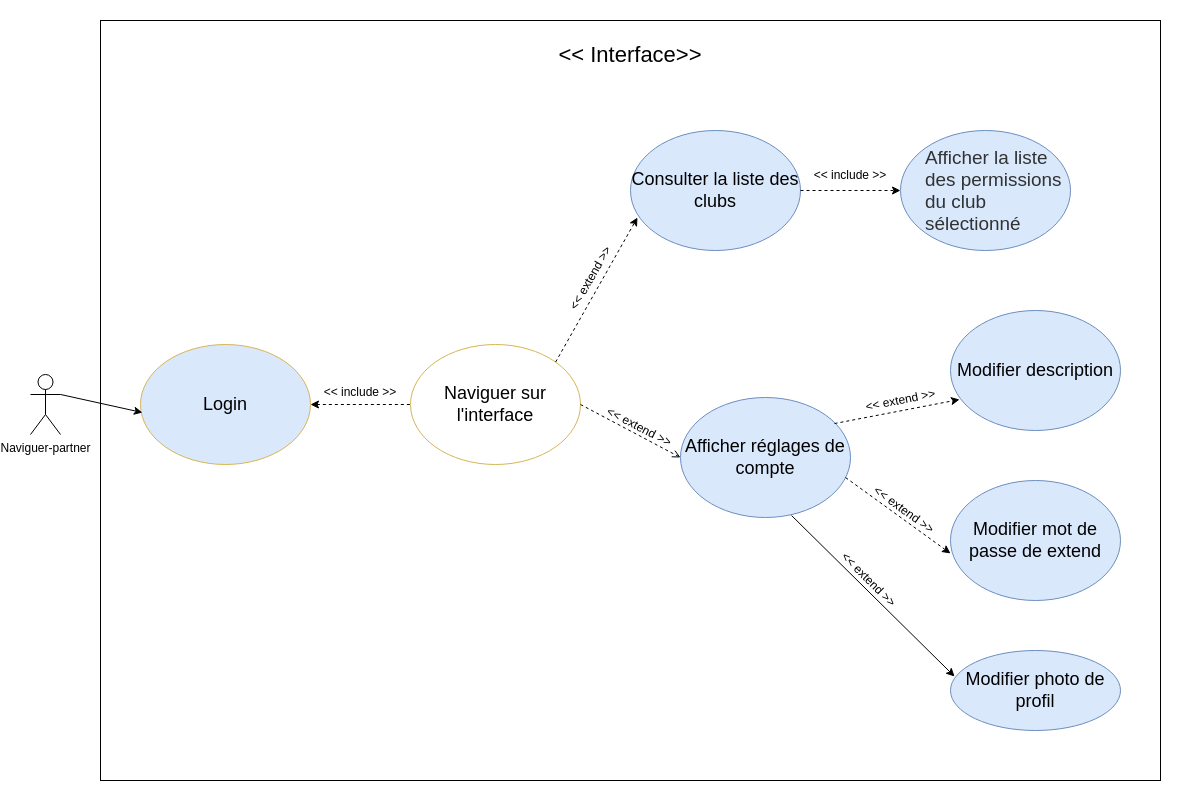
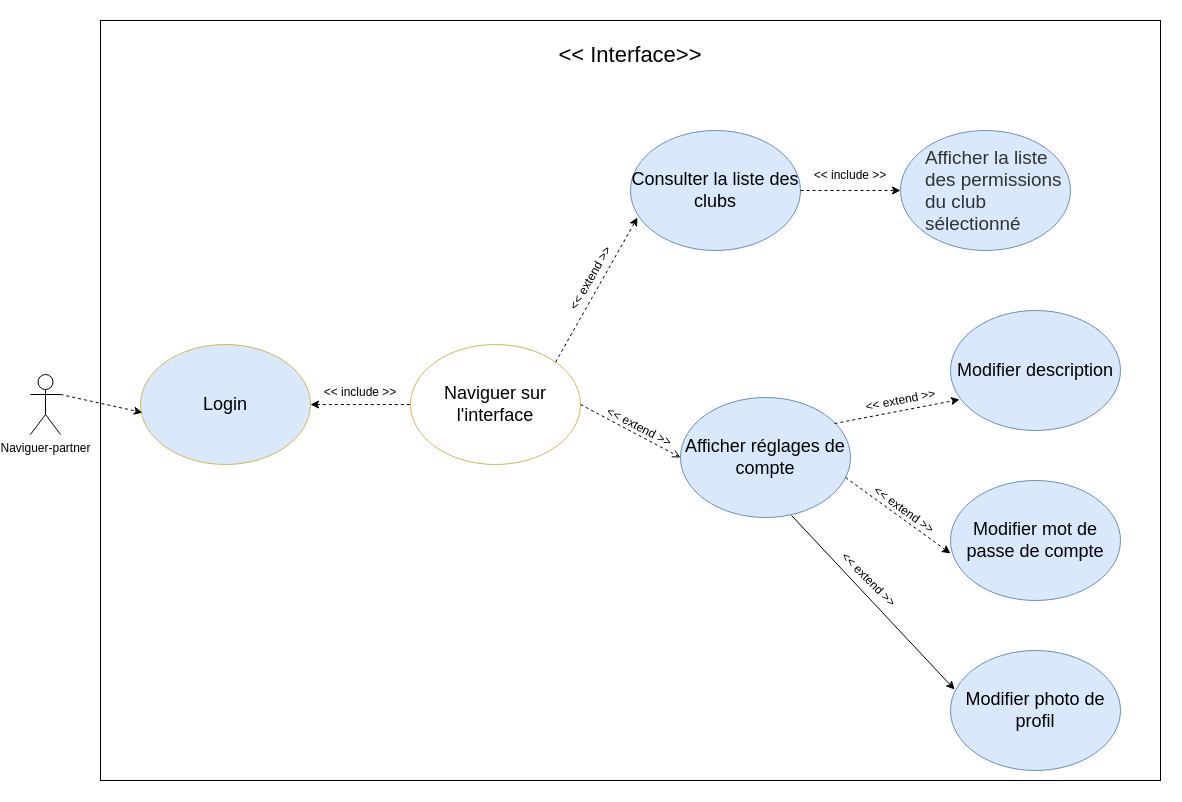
- <mxCell id="19" value="" style="endArrow=classic;html=1;rounded=0;fontSize=12;exitX=1;exitY=0.333;exitDx=0;exitDy=0;exitPerimeter=0;entryX=0.011;entryY=0.567;entryDx=0;entryDy=0;entryPerimeter=0;" parent="1" source="3" target="18" edge="1"><mxGeometry width="50" height="50" relative="1" as="geometry"><mxPoint x="90" y="420" as="sourcePoint" /><mxPoint x="140" y="370" as="targetPoint" /></mxGeometry></mxCell>
+ <mxCell id="19" value="" style="endArrow=classic;html=1;rounded=0;fontSize=12;exitX=1;exitY=0.333;exitDx=0;exitDy=0;exitPerimeter=0;entryX=0.011;entryY=0.567;entryDx=0;entryDy=0;entryPerimeter=0;dashed=1;" parent="1" source="3" target="18" edge="1"><mxGeometry width="50" height="50" relative="1" as="geometry"><mxPoint x="90" y="420" as="sourcePoint" /><mxPoint x="140" y="370" as="targetPoint" /></mxGeometry></mxCell>
- <mxCell id="4" value="&lt;font style=&quot;font-size: 18px;&quot;&gt;Modifier mot de passe de extend&lt;/font&gt;" style="ellipse;whiteSpace=wrap;html=1;fillColor=#dae8fc;strokeColor=#6c8ebf;" parent="1" vertex="1"><mxGeometry x="940" y="480" width="170" height="120" as="geometry" /></mxCell>
+ <mxCell id="4" value="&lt;font style=&quot;font-size: 18px;&quot;&gt;Modifier mot de passe de compte&lt;/font&gt;" style="ellipse;whiteSpace=wrap;html=1;fillColor=#dae8fc;strokeColor=#6c8ebf;" parent="1" vertex="1"><mxGeometry x="940" y="480" width="170" height="120" as="geometry" /></mxCell>
- <mxCell id="5" value="&lt;font style=&quot;font-size: 18px;&quot;&gt;Modifier photo de profil&lt;/font&gt;" style="ellipse;whiteSpace=wrap;html=1;fillColor=#dae8fc;strokeColor=#6c8ebf;" parent="1" vertex="1"><mxGeometry x="940" y="650" width="170" height="80" as="geometry" /></mxCell>
+ <mxCell id="5" value="&lt;font style=&quot;font-size: 18px;&quot;&gt;Modifier photo de profil&lt;/font&gt;" style="ellipse;whiteSpace=wrap;html=1;fillColor=#dae8fc;strokeColor=#6c8ebf;" parent="1" vertex="1"><mxGeometry x="940" y="650" width="170" height="120" as="geometry" /></mxCell>
